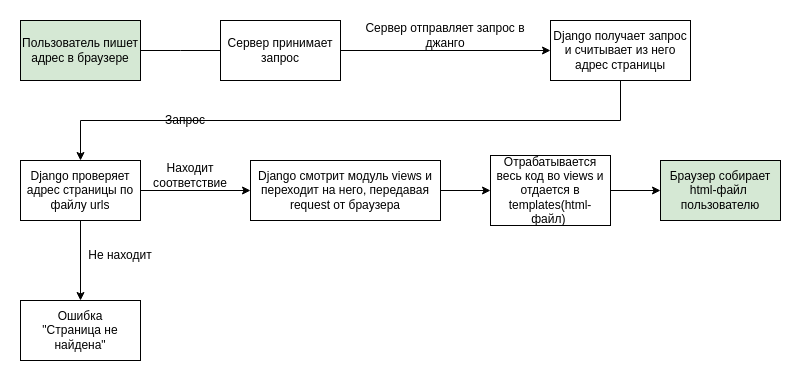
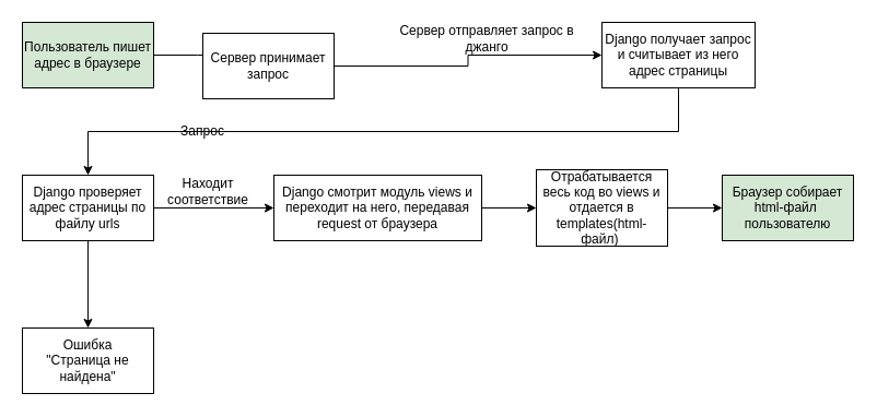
- <mxCell id="5" value="Сервер принимает запрос" style="whiteSpace=wrap;html=1;rounded=0;" parent="1" vertex="1"><mxGeometry x="220" y="20" width="120" height="60" as="geometry" /></mxCell>
+ <mxCell id="5" value="Сервер принимает запрос" style="whiteSpace=wrap;html=1;rounded=0;" parent="1" vertex="1"><mxGeometry x="185" y="30" width="120" height="60" as="geometry" /></mxCell>
- <mxCell id="20" value="Не находит" style="text;html=1;strokeColor=none;fillColor=none;align=center;verticalAlign=middle;whiteSpace=wrap;rounded=0;" parent="1" vertex="1"><mxGeometry x="80" y="240" width="80" height="30" as="geometry" /></mxCell>
